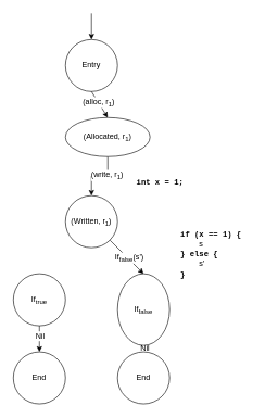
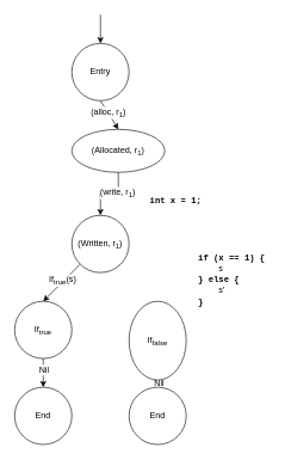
+ <mxCell id="10" style="rounded=0;orthogonalLoop=1;jettySize=auto;html=1;exitX=0;exitY=1;exitDx=0;exitDy=0;entryX=0.5;entryY=0;entryDx=0;entryDy=0;" parent="1" source="14" target="17" edge="1"><mxGeometry relative="1" as="geometry" /></mxCell>
+ <mxCell id="11" value="If&lt;sub&gt;true&lt;/sub&gt;(s)" style="text;html=1;align=center;verticalAlign=middle;resizable=0;points=[];labelBackgroundColor=#ffffff;" parent="10" vertex="1" connectable="0"><mxGeometry x="-0.083" y="-1" relative="1" as="geometry"><mxPoint y="-1" as="offset" /></mxGeometry></mxCell>
- <mxCell id="12" style="edgeStyle=none;rounded=0;orthogonalLoop=1;jettySize=auto;html=1;exitX=1;exitY=1;exitDx=0;exitDy=0;entryX=0.5;entryY=0;entryDx=0;entryDy=0;" parent="1" source="14" target="20" edge="1"><mxGeometry relative="1" as="geometry" /></mxCell>
- <mxCell id="13" value="If&lt;sub&gt;false&lt;/sub&gt;(s')" style="text;html=1;align=center;verticalAlign=middle;resizable=0;points=[];labelBackgroundColor=#ffffff;" parent="12" vertex="1" connectable="0"><mxGeometry x="0.111" y="1" relative="1" as="geometry"><mxPoint y="-1" as="offset" /></mxGeometry></mxCell>
